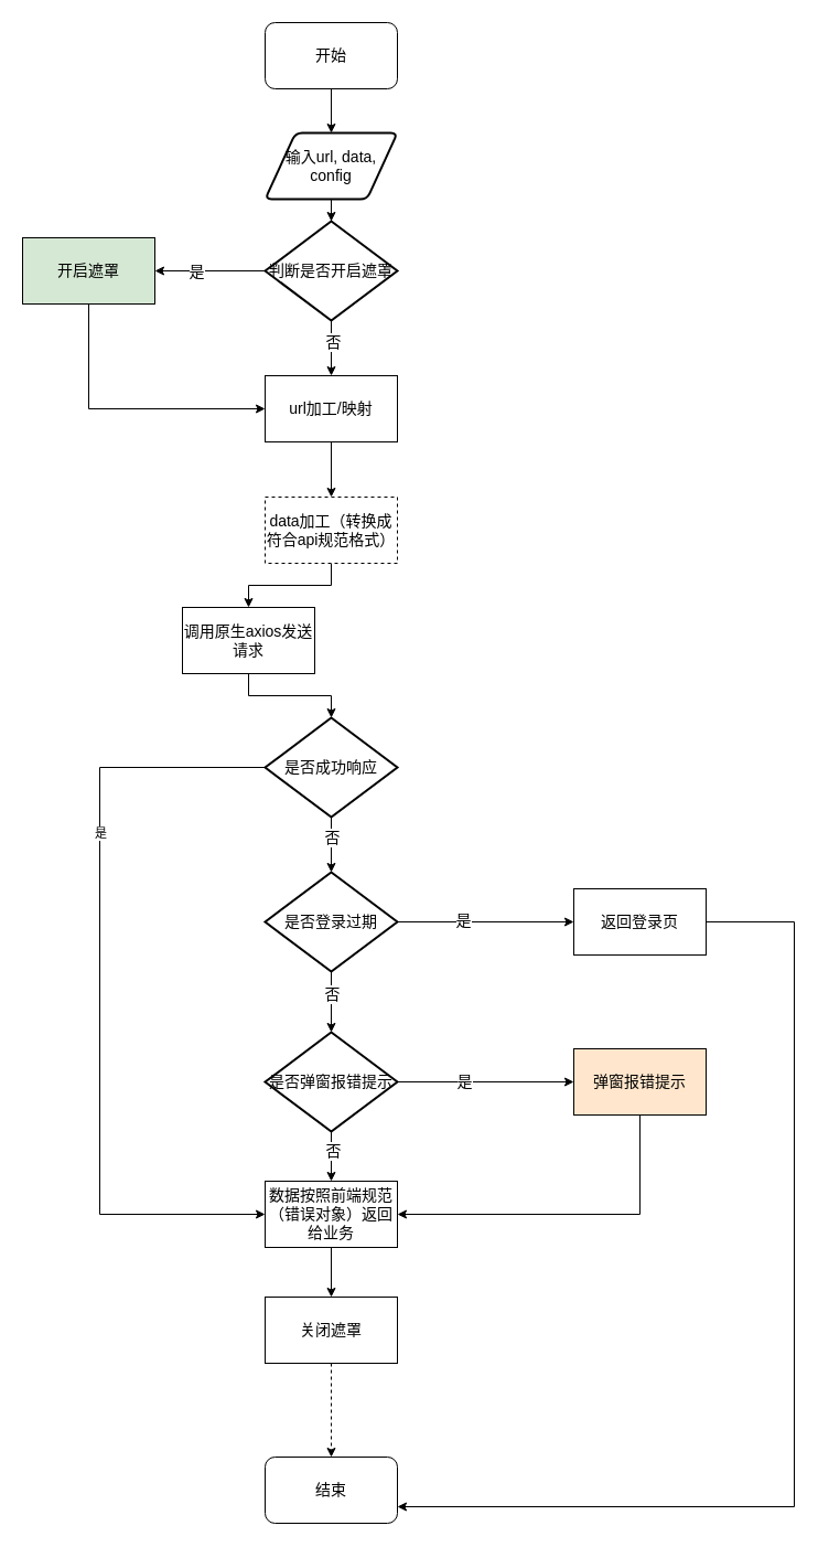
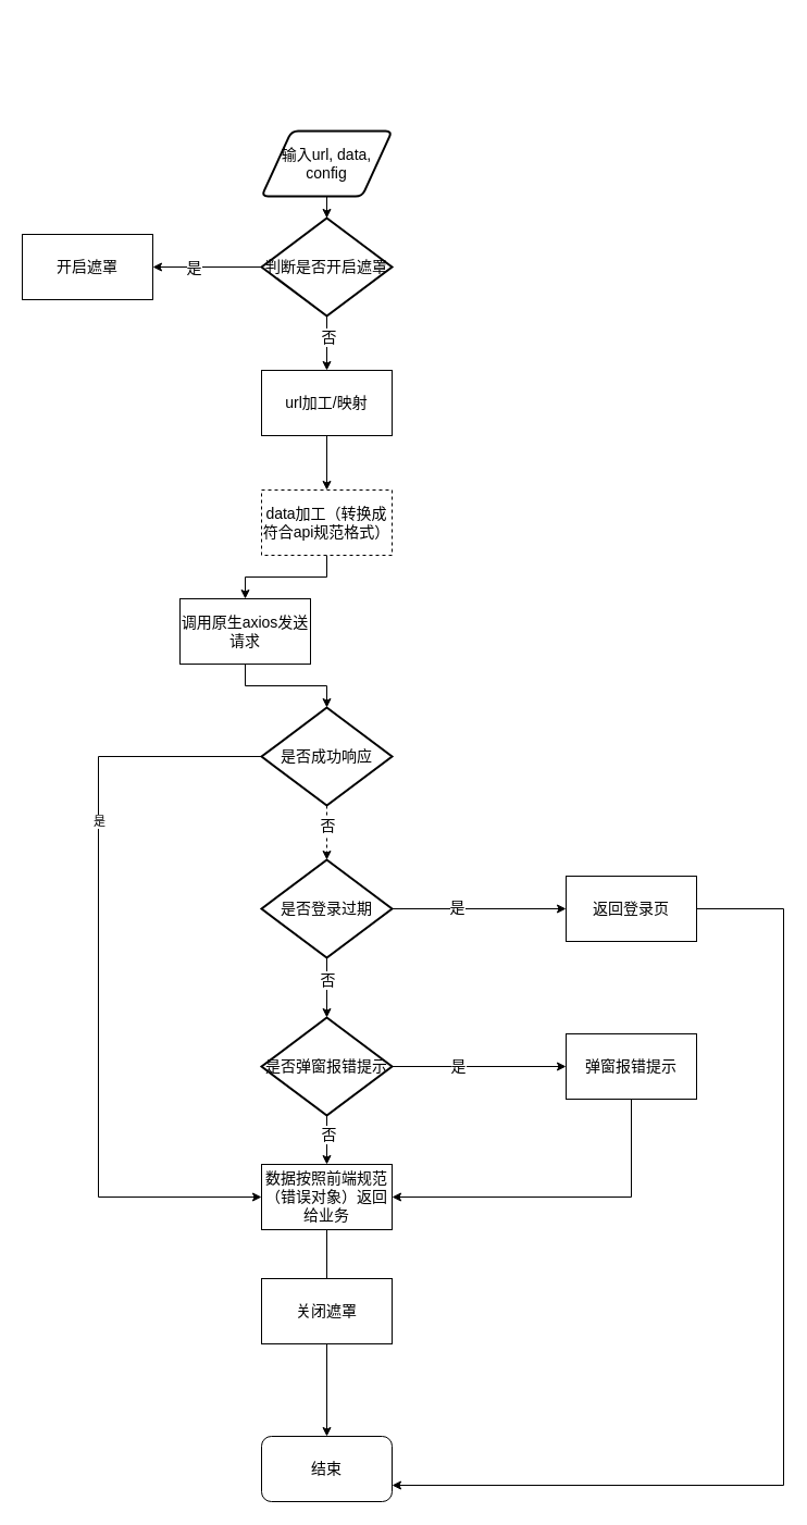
- <mxCell id="3" value="开始" style="rounded=1;whiteSpace=wrap;html=1;fontSize=14;" parent="1" vertex="1"><mxGeometry x="240" y="20" width="120" height="60" as="geometry" /></mxCell>
- <mxCell id="2" value="" style="edgeStyle=orthogonalEdgeStyle;rounded=0;orthogonalLoop=1;jettySize=auto;html=1;fontSize=14;" parent="1" source="3" target="5" edge="1"><mxGeometry relative="1" as="geometry" /></mxCell>
- <mxCell id="12" value="开启遮罩" style="rounded=0;whiteSpace=wrap;html=1;fontSize=14;fillColor=#d5e8d4;" parent="1" vertex="1"><mxGeometry x="20" y="215" width="120" height="60" as="geometry" /></mxCell>
+ <mxCell id="12" value="开启遮罩" style="rounded=0;whiteSpace=wrap;html=1;fontSize=14;" parent="1" vertex="1"><mxGeometry x="20" y="215" width="120" height="60" as="geometry" /></mxCell>
- <mxCell id="11" style="edgeStyle=orthogonalEdgeStyle;rounded=0;orthogonalLoop=1;jettySize=auto;html=1;entryX=0;entryY=0.5;entryDx=0;entryDy=0;fontSize=14;" parent="1" source="12" target="14" edge="1"><mxGeometry relative="1" as="geometry"><Array as="points"><mxPoint x="80" y="370" /></Array></mxGeometry></mxCell>
- <mxCell id="21" value="" style="edgeStyle=orthogonalEdgeStyle;rounded=0;orthogonalLoop=1;jettySize=auto;html=1;fontSize=14;" parent="1" source="23" target="40" edge="1"><mxGeometry relative="1" as="geometry" /></mxCell>
+ <mxCell id="21" value="" style="edgeStyle=orthogonalEdgeStyle;rounded=0;orthogonalLoop=1;jettySize=auto;html=1;fontSize=14;dashed=1;" parent="1" source="23" target="40" edge="1"><mxGeometry relative="1" as="geometry" /></mxCell>
- <mxCell id="29" value="弹窗报错提示" style="rounded=0;whiteSpace=wrap;html=1;fontSize=14;fillColor=#ffe6cc;" parent="1" vertex="1"><mxGeometry x="520" y="950" width="120" height="60" as="geometry" /></mxCell>
+ <mxCell id="29" value="弹窗报错提示" style="rounded=0;whiteSpace=wrap;html=1;fontSize=14;" parent="1" vertex="1"><mxGeometry x="520" y="950" width="120" height="60" as="geometry" /></mxCell>
- <mxCell id="26" value="" style="edgeStyle=orthogonalEdgeStyle;rounded=0;orthogonalLoop=1;jettySize=auto;html=1;fontSize=14;" parent="1" source="27" target="25" edge="1"><mxGeometry relative="1" as="geometry" /></mxCell>
+ <mxCell id="26" value="" style="edgeStyle=orthogonalEdgeStyle;rounded=0;orthogonalLoop=1;jettySize=auto;html=1;fontSize=14;endArrow=none;" parent="1" source="27" target="25" edge="1"><mxGeometry relative="1" as="geometry" /></mxCell>
- <mxCell id="24" value="" style="edgeStyle=orthogonalEdgeStyle;rounded=0;orthogonalLoop=1;jettySize=auto;html=1;fontSize=14;dashed=1;" parent="1" source="25" target="35" edge="1"><mxGeometry relative="1" as="geometry" /></mxCell>
+ <mxCell id="24" value="" style="edgeStyle=orthogonalEdgeStyle;rounded=0;orthogonalLoop=1;jettySize=auto;html=1;fontSize=14;" parent="1" source="25" target="35" edge="1"><mxGeometry relative="1" as="geometry" /></mxCell>
